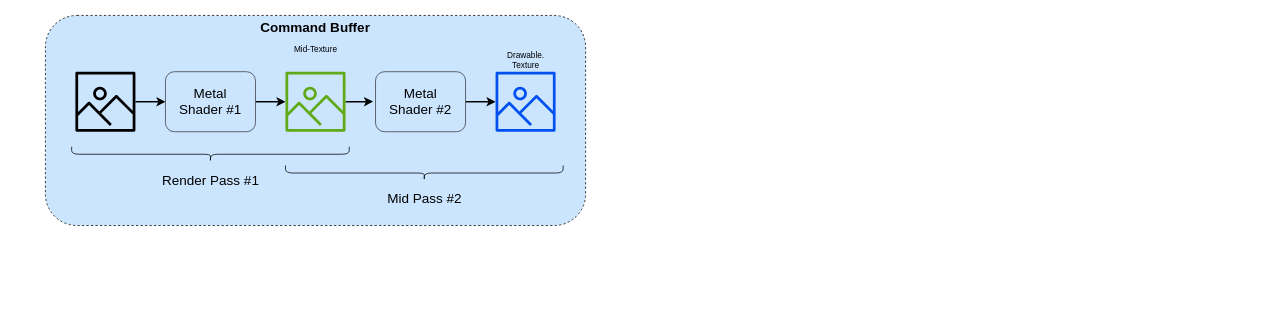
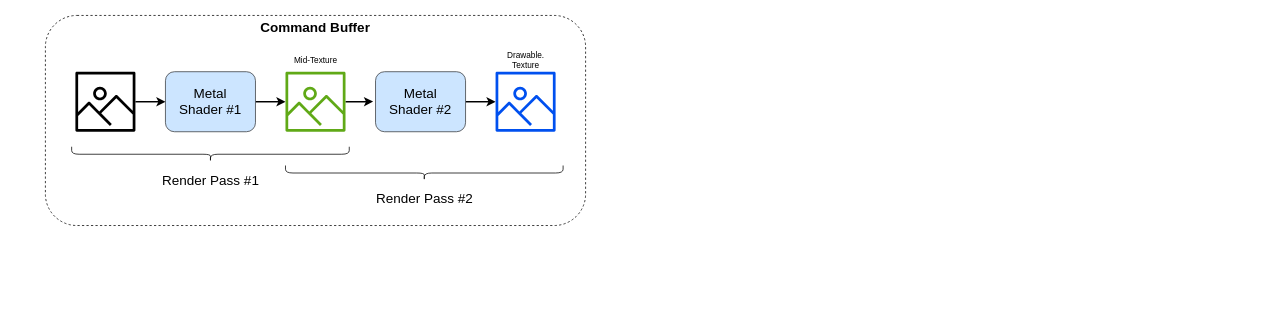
- <mxCell id="2" value="Command Buffer" style="rounded=1;whiteSpace=wrap;html=1;fontStyle=1;verticalAlign=top;fontSize=18;dashed=1;fillColor=#cce5ff;" vertex="1" parent="1"><mxGeometry x="60" width="720" height="280" as="geometry" y="20" /></mxCell>
+ <mxCell id="2" value="Command Buffer" style="rounded=1;whiteSpace=wrap;html=1;fontStyle=1;verticalAlign=top;fontSize=18;dashed=1;" vertex="1" parent="1"><mxGeometry x="60" width="720" height="280" as="geometry" y="20" /></mxCell>
- <mxCell id="13" value="Mid-Texture" style="text;html=1;align=center;verticalAlign=middle;resizable=0;points=[];autosize=1;strokeColor=none;fillColor=none;fontSize=11;fontFamily=Helvetica;fontColor=default;" vertex="1" parent="1"><mxGeometry x="380" y="50" width="80" height="30" as="geometry" /></mxCell>
+ <mxCell id="13" value="Mid-Texture" style="text;html=1;align=center;verticalAlign=middle;resizable=0;points=[];autosize=1;strokeColor=none;fillColor=none;fontSize=11;fontFamily=Helvetica;fontColor=default;" vertex="1" parent="1"><mxGeometry x="380" y="65" width="80" height="30" as="geometry" /></mxCell>
- <mxCell id="19" value="Mid Pass #2" style="text;html=1;align=center;verticalAlign=middle;resizable=0;points=[];autosize=1;strokeColor=none;fillColor=none;fontSize=18;" vertex="1" parent="17"><mxGeometry x="110" y="25" width="150" height="40" as="geometry" /></mxCell>
+ <mxCell id="19" value="Render Pass #2" style="text;html=1;align=center;verticalAlign=middle;resizable=0;points=[];autosize=1;strokeColor=none;fillColor=none;fontSize=18;" vertex="1" parent="17"><mxGeometry x="110" y="25" width="150" height="40" as="geometry" /></mxCell>
